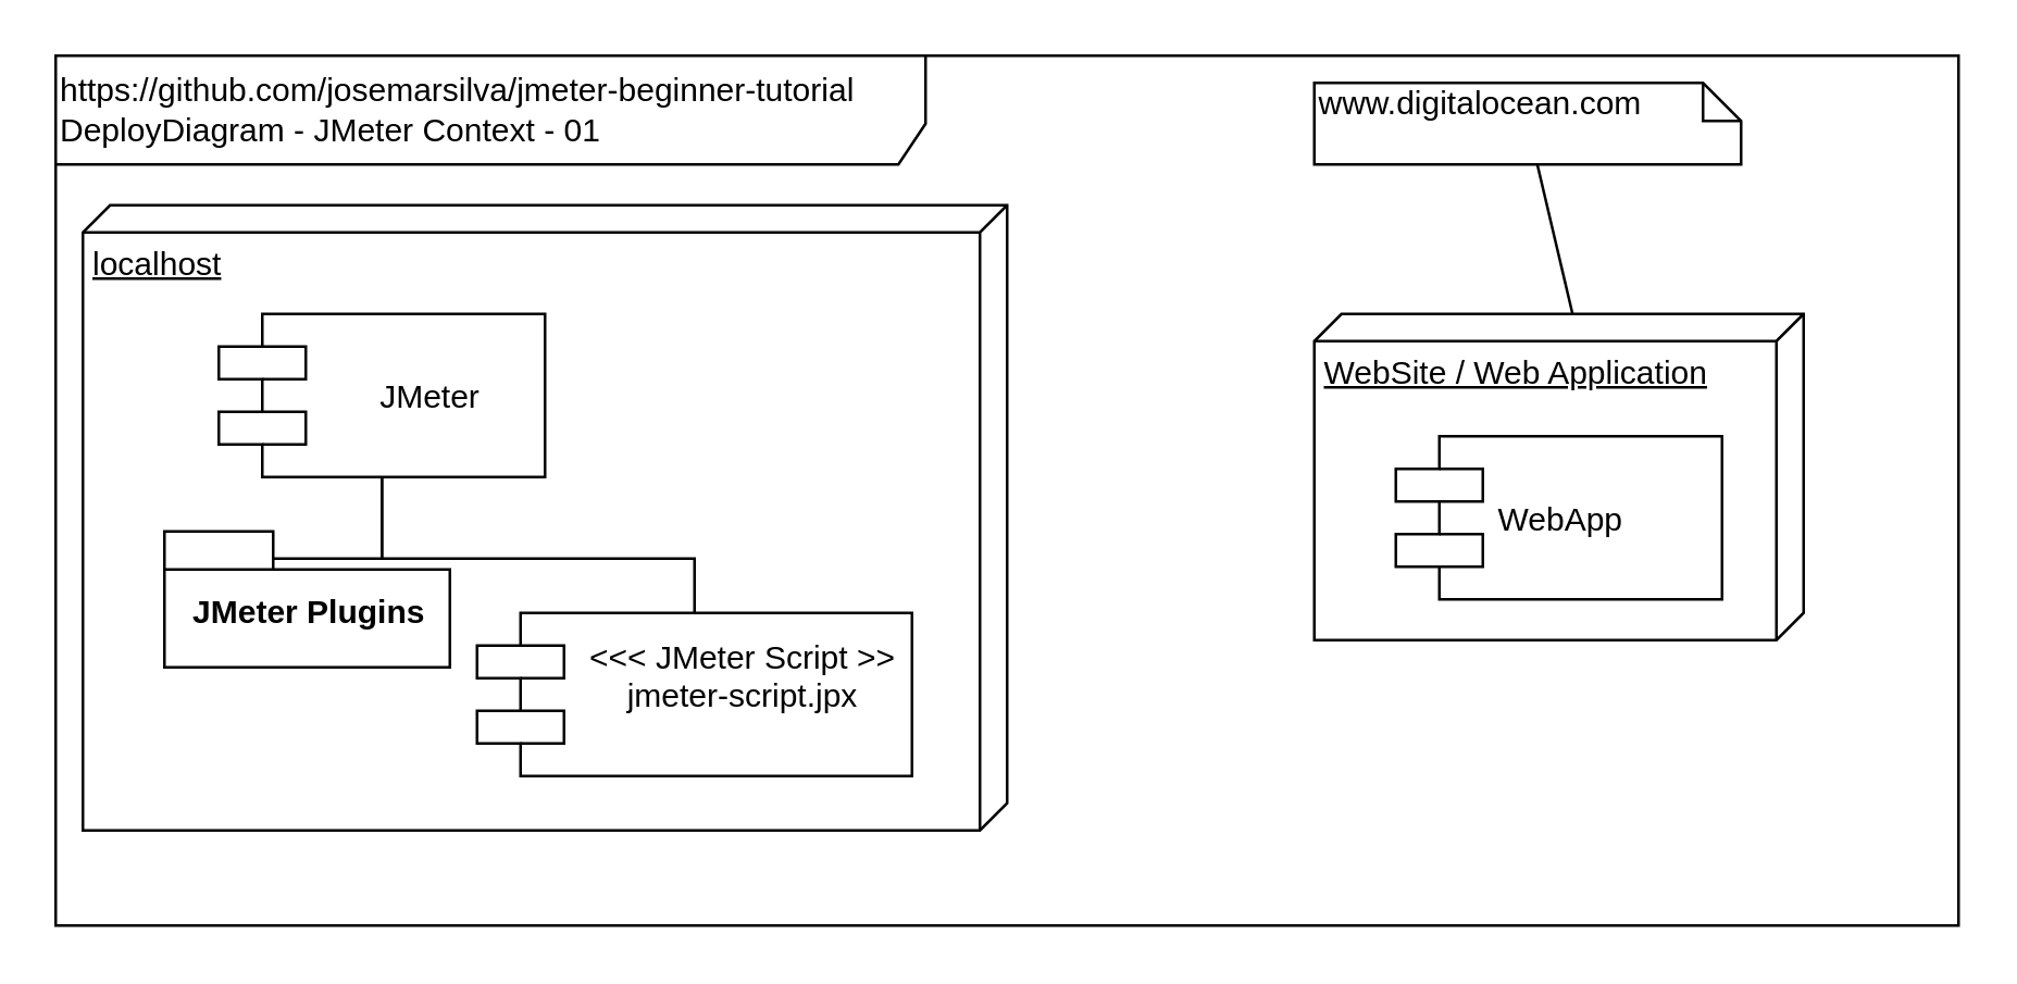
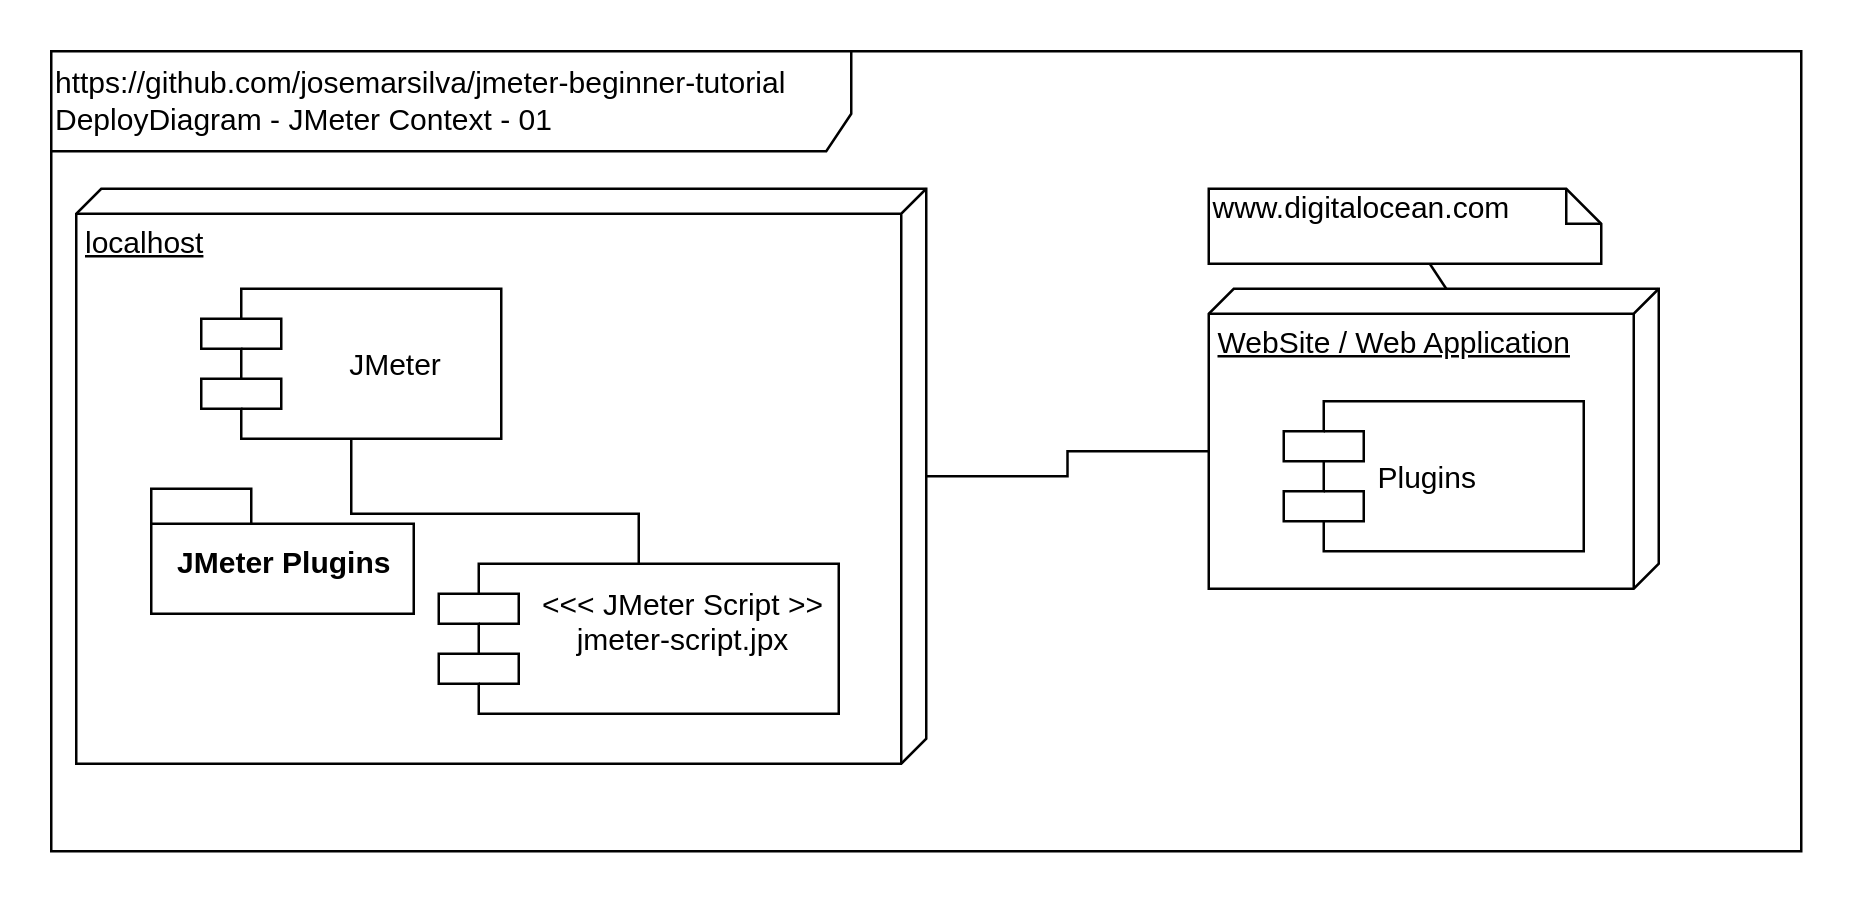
- <mxCell id="13" value="www.digitalocean.com" style="shape=note;whiteSpace=wrap;html=1;size=14;verticalAlign=top;align=left;spacingTop=-6;" vertex="1" parent="1"><mxGeometry x="483" y="30" width="157" height="30" as="geometry" /></mxCell>
+ <mxCell id="13" value="www.digitalocean.com" style="shape=note;whiteSpace=wrap;html=1;size=14;verticalAlign=top;align=left;spacingTop=-6;" vertex="1" parent="1"><mxGeometry x="483" y="75" width="157" height="30" as="geometry" /></mxCell>
+ <mxCell id="3" style="edgeStyle=orthogonalEdgeStyle;rounded=0;orthogonalLoop=1;jettySize=auto;html=1;entryX=0;entryY=0;entryDx=65;entryDy=180;entryPerimeter=0;endArrow=none;endFill=0;" edge="1" parent="1" source="4" target="8"><mxGeometry relative="1" as="geometry" /></mxCell>
- <mxCell id="9" value="WebApp" style="shape=component;align=left;spacingLeft=36;" vertex="1" parent="1"><mxGeometry x="513" y="160" width="120" height="60" as="geometry" /></mxCell>
+ <mxCell id="9" value="Plugins" style="shape=component;align=left;spacingLeft=36;" vertex="1" parent="1"><mxGeometry x="513" y="160" width="120" height="60" as="geometry" /></mxCell>
- <mxCell id="6" style="edgeStyle=orthogonalEdgeStyle;rounded=0;orthogonalLoop=1;jettySize=auto;html=1;entryX=0;entryY=0;entryDx=20;entryDy=0;entryPerimeter=0;endArrow=none;endFill=0;" edge="1" parent="1" source="7" target="11"><mxGeometry relative="1" as="geometry"><Array as="points"><mxPoint x="140" y="205" /><mxPoint x="80" y="205" /></Array></mxGeometry></mxCell>
